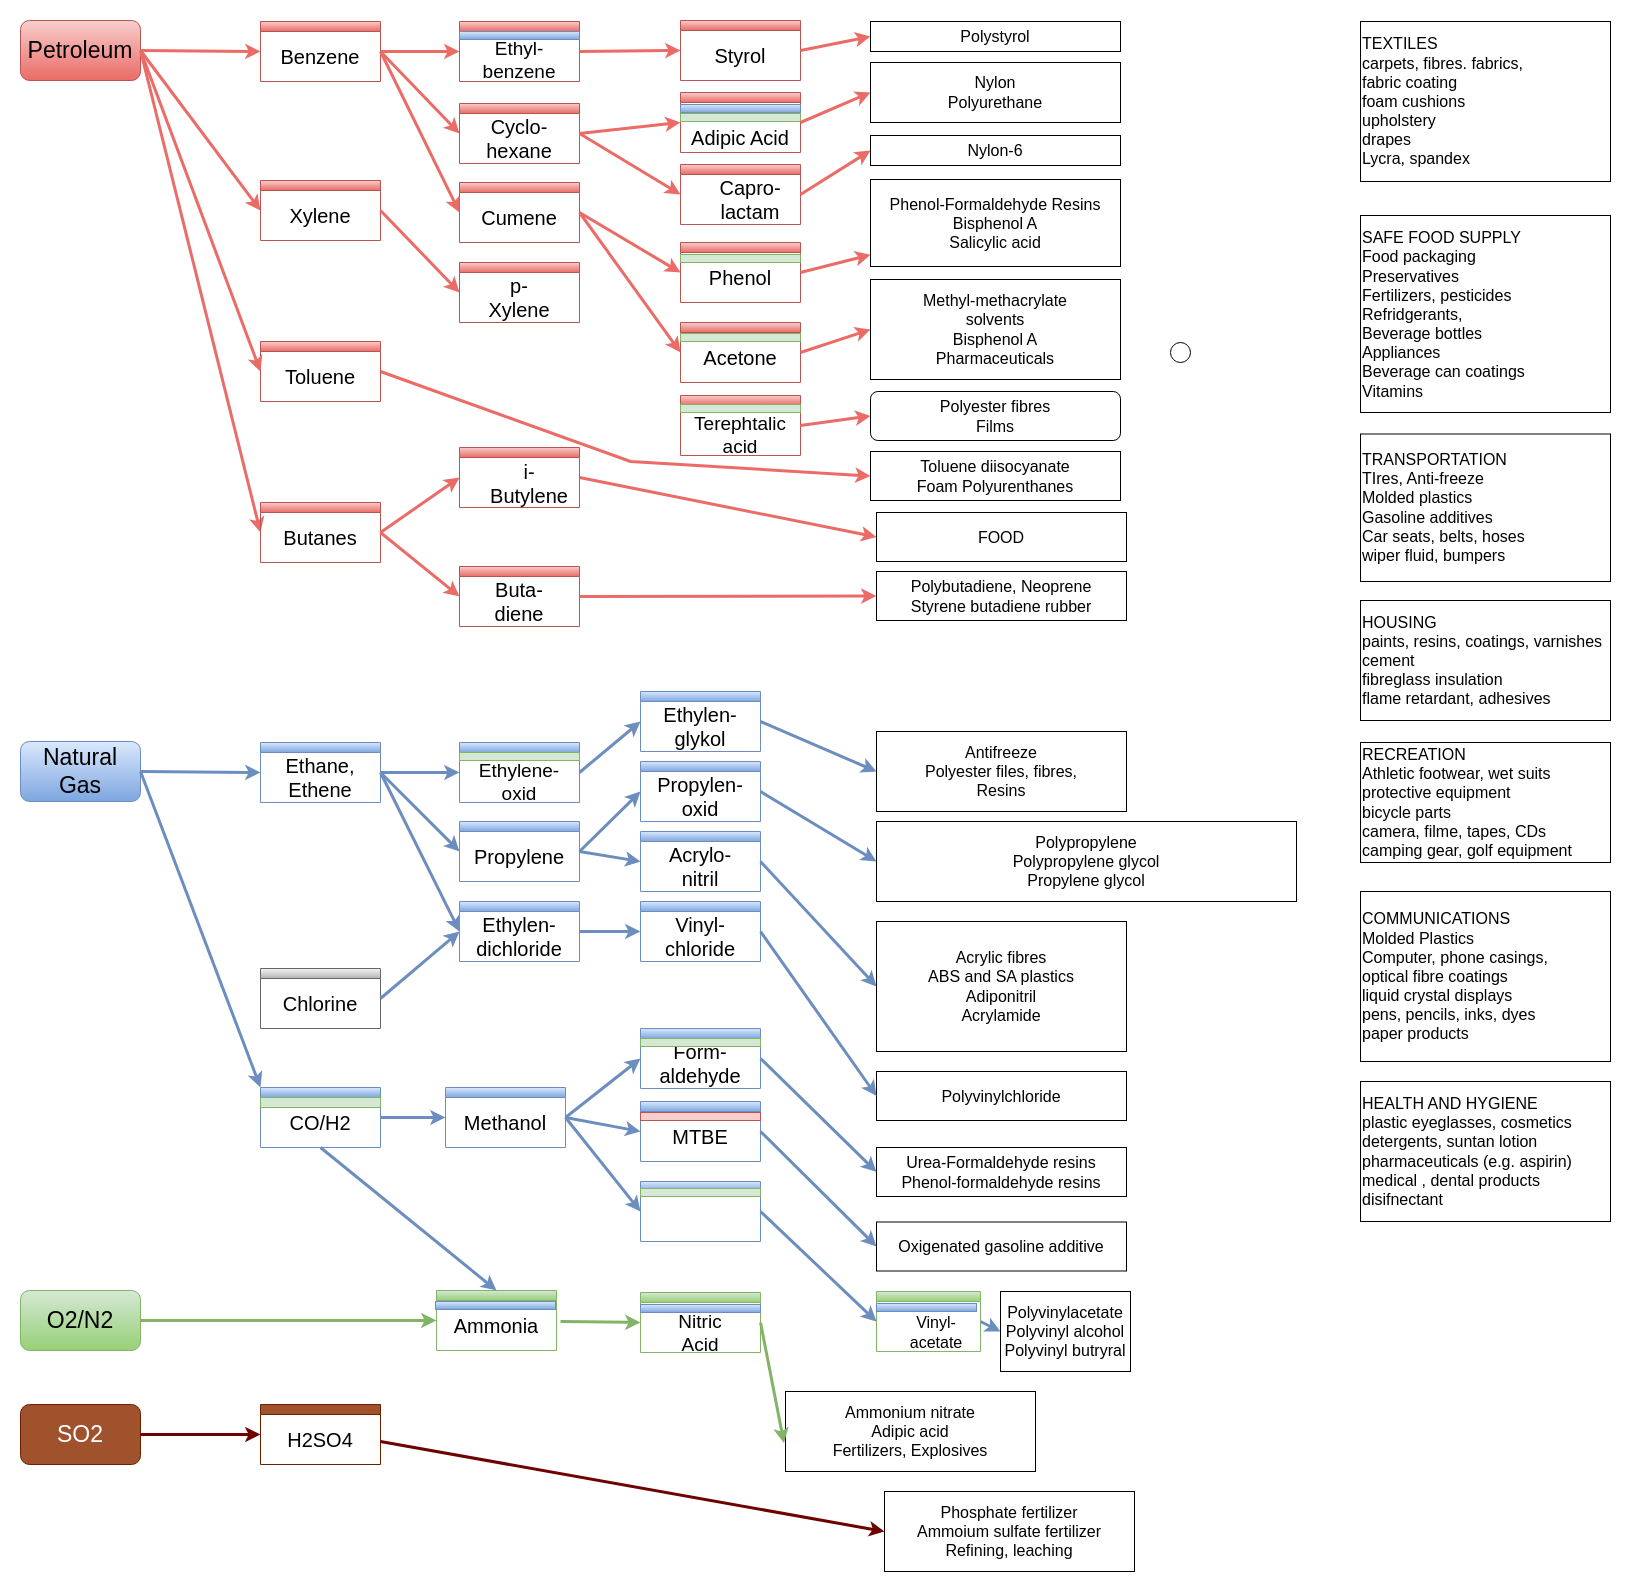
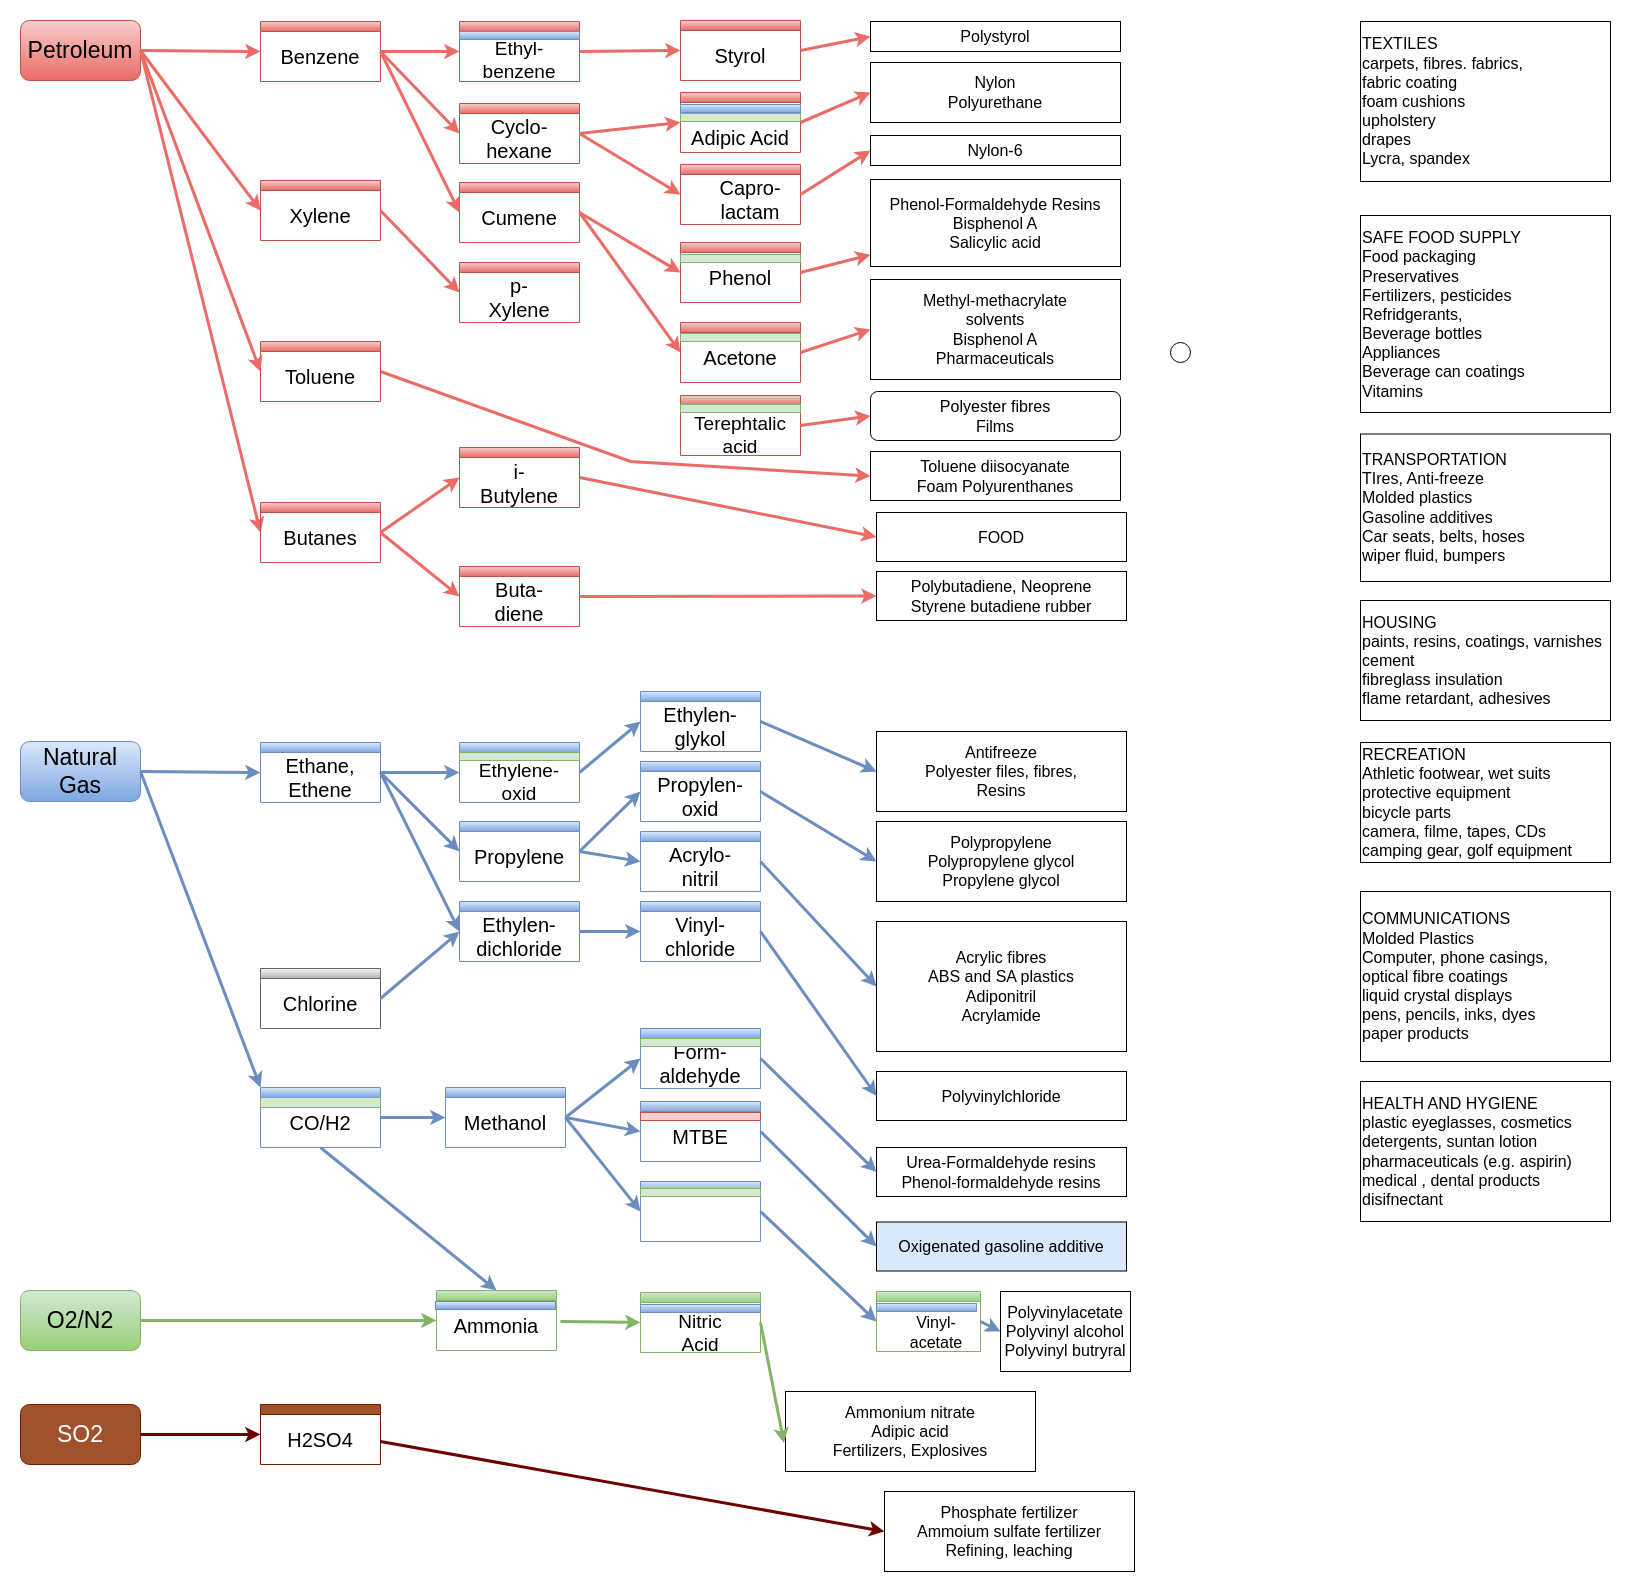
- <mxCell id="56" value="i-Butylene" style="text;html=1;strokeColor=none;fillColor=none;align=center;verticalAlign=middle;whiteSpace=wrap;rounded=0;fontSize=20;" parent="55" vertex="1"><mxGeometry x="40" y="21" width="60" height="30" as="geometry" /></mxCell>
+ <mxCell id="56" value="i-Butylene" style="text;html=1;strokeColor=none;fillColor=none;align=center;verticalAlign=middle;whiteSpace=wrap;rounded=0;fontSize=20;" parent="55" vertex="1"><mxGeometry x="30" y="21" width="60" height="30" as="geometry" /></mxCell>
- <mxCell id="122" value="Polypropylene&lt;br style=&quot;font-size: 16px;&quot;&gt;Polypropylene glycol&lt;br style=&quot;font-size: 16px;&quot;&gt;Propylene glycol" style="rounded=0;whiteSpace=wrap;html=1;fontSize=16;align=center;" vertex="1" parent="1"><mxGeometry x="876" y="821" width="420" height="80" as="geometry" /></mxCell>
+ <mxCell id="122" value="Polypropylene&lt;br style=&quot;font-size: 16px;&quot;&gt;Polypropylene glycol&lt;br style=&quot;font-size: 16px;&quot;&gt;Propylene glycol" style="rounded=0;whiteSpace=wrap;html=1;fontSize=16;align=center;" vertex="1" parent="1"><mxGeometry x="876" y="821" width="250" height="80" as="geometry" /></mxCell>
- <mxCell id="132" value="Oxigenated gasoline additive" style="rounded=0;whiteSpace=wrap;html=1;fontSize=16;align=center;" vertex="1" parent="1"><mxGeometry x="876" y="1221.5" width="250" height="49" as="geometry" /></mxCell>
+ <mxCell id="132" value="Oxigenated gasoline additive" style="rounded=0;whiteSpace=wrap;html=1;fontSize=16;align=center;fillColor=#dae8fc;" vertex="1" parent="1"><mxGeometry x="876" y="1221.5" width="250" height="49" as="geometry" /></mxCell>
